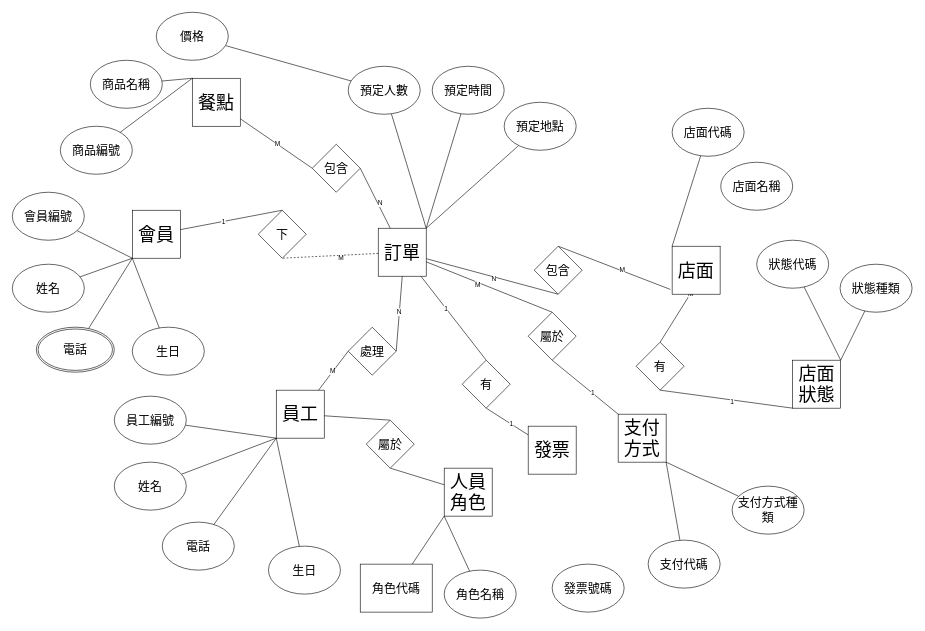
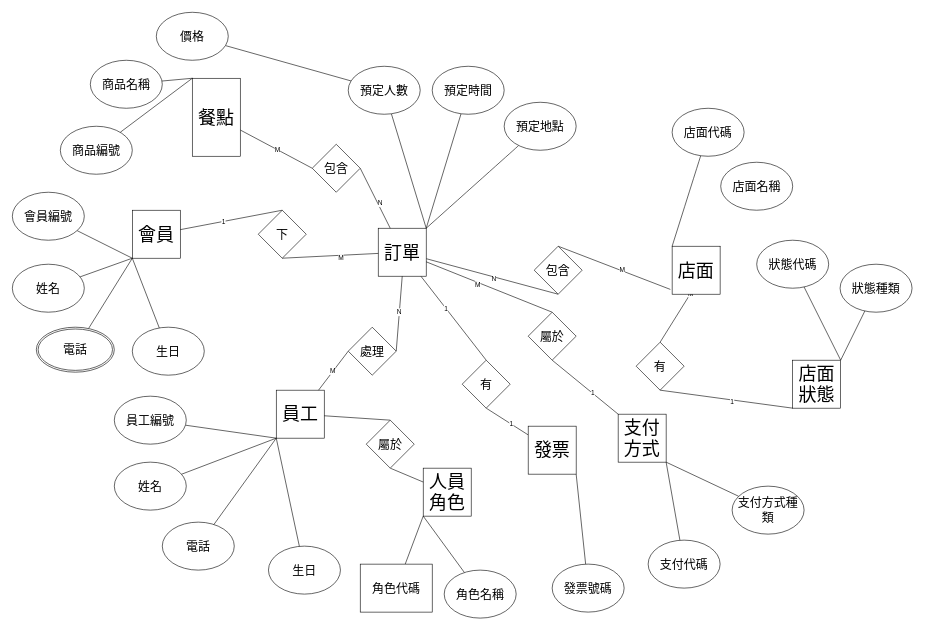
- <mxCell id="70" value="&lt;span style=&quot;font-size: 30px;&quot;&gt;餐點&lt;/span&gt;" style="whiteSpace=wrap;html=1;aspect=fixed;" parent="1" vertex="1"><mxGeometry x="320" y="130" width="80" height="80" as="geometry" /></mxCell>
+ <mxCell id="70" value="&lt;span style=&quot;font-size: 30px;&quot;&gt;餐點&lt;/span&gt;" style="whiteSpace=wrap;html=1;aspect=fixed;" parent="1" vertex="1"><mxGeometry x="320" y="130" width="80" height="130" as="geometry" /></mxCell>
- <mxCell id="26" value="" style="endArrow=none;html=1;rounded=0;entryX=0.5;entryY=1;entryDx=0;entryDy=0;dashed=1;" parent="1" source="17" target="22" edge="1"><mxGeometry width="50" height="50" relative="1" as="geometry"><mxPoint x="440" y="370" as="sourcePoint" /><mxPoint x="360" y="370" as="targetPoint" /><Array as="points" /></mxGeometry></mxCell>
+ <mxCell id="26" value="" style="endArrow=none;html=1;rounded=0;entryX=0.5;entryY=1;entryDx=0;entryDy=0;" parent="1" source="17" target="22" edge="1"><mxGeometry width="50" height="50" relative="1" as="geometry"><mxPoint x="440" y="370" as="sourcePoint" /><mxPoint x="360" y="370" as="targetPoint" /><Array as="points" /></mxGeometry></mxCell>
- <mxCell id="2" value="&lt;font style=&quot;font-size: 30px;&quot;&gt;人員&lt;/font&gt;&lt;div&gt;&lt;font style=&quot;font-size: 30px;&quot;&gt;角色&lt;/font&gt;&lt;/div&gt;" style="whiteSpace=wrap;html=1;aspect=fixed;fontSize=15;" parent="1" vertex="1"><mxGeometry x="740" y="780" width="80" height="80" as="geometry" /></mxCell>
+ <mxCell id="2" value="&lt;font style=&quot;font-size: 30px;&quot;&gt;人員&lt;/font&gt;&lt;div&gt;&lt;font style=&quot;font-size: 30px;&quot;&gt;角色&lt;/font&gt;&lt;/div&gt;" style="whiteSpace=wrap;html=1;aspect=fixed;fontSize=15;" parent="1" vertex="1"><mxGeometry x="705" y="780" width="80" height="80" as="geometry" /></mxCell>
+ <mxCell id="55" style="rounded=0;orthogonalLoop=1;jettySize=auto;html=1;endArrow=none;endFill=0;entryX=1;entryY=1;entryDx=0;entryDy=0;" parent="1" source="56" target="20" edge="1"><mxGeometry relative="1" as="geometry" /></mxCell>
